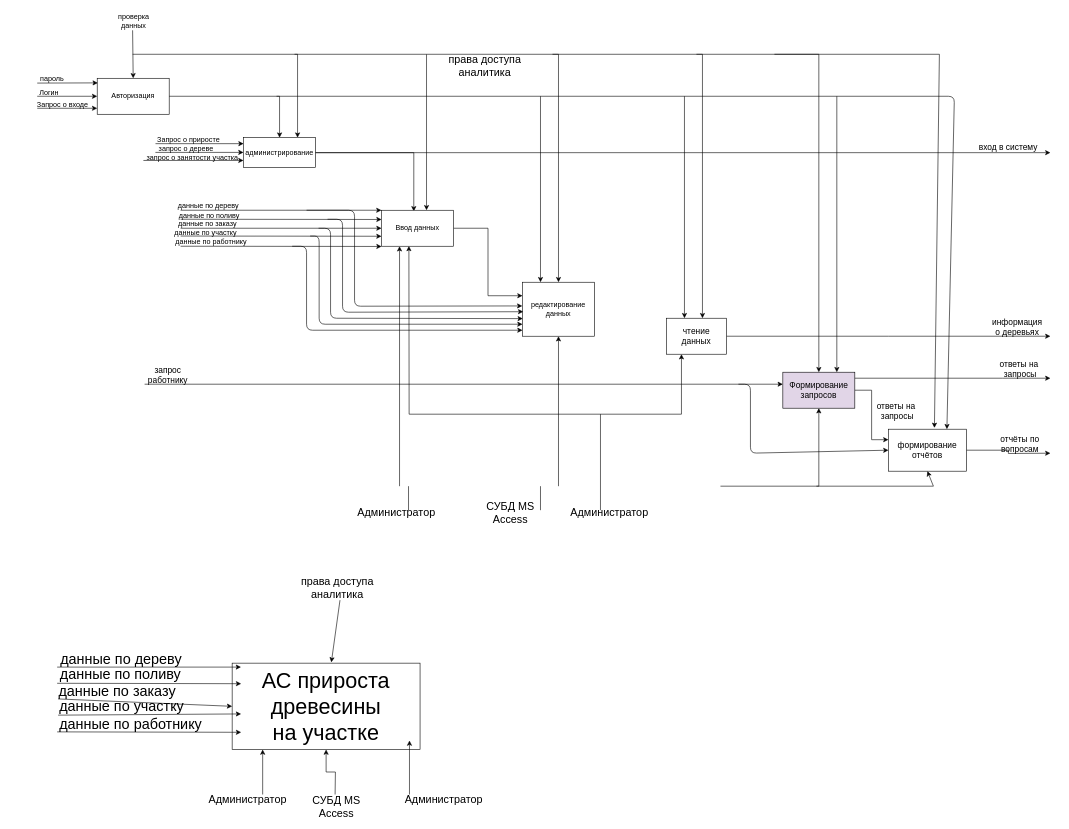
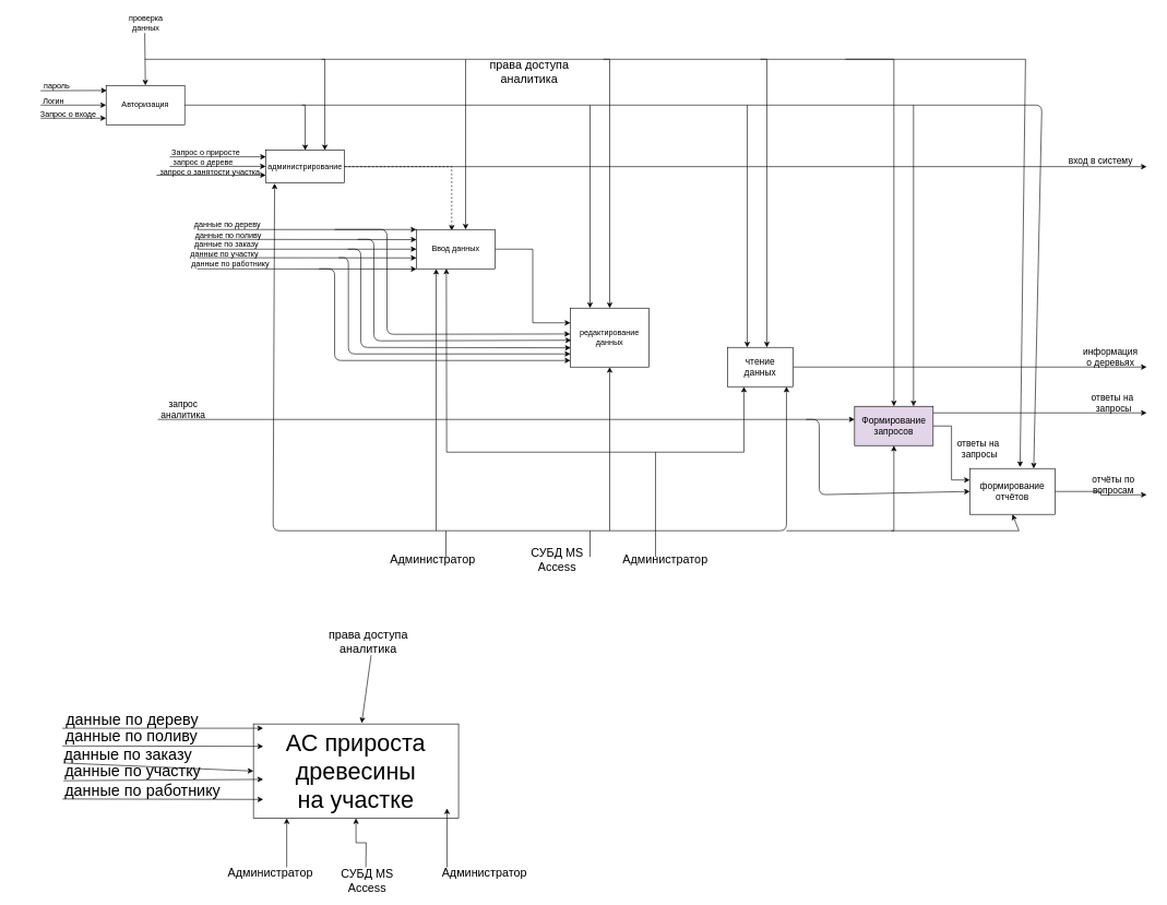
- <mxCell id="20" style="edgeStyle=orthogonalEdgeStyle;rounded=0;orthogonalLoop=1;jettySize=auto;html=1;entryX=0.448;entryY=0.03;entryDx=0;entryDy=0;entryPerimeter=0;" parent="1" source="13" target="69" edge="1"><mxGeometry relative="1" as="geometry"><mxPoint x="580" y="320" as="targetPoint" /></mxGeometry></mxCell>
+ <mxCell id="20" style="edgeStyle=orthogonalEdgeStyle;rounded=0;orthogonalLoop=1;jettySize=auto;html=1;entryX=0.448;entryY=0.03;entryDx=0;entryDy=0;entryPerimeter=0;dashed=1;" parent="1" source="13" target="69" edge="1"><mxGeometry relative="1" as="geometry"><mxPoint x="580" y="320" as="targetPoint" /></mxGeometry></mxCell>
- <mxCell id="36" value="запрос работнику" style="text;html=1;strokeColor=none;fillColor=none;align=center;verticalAlign=middle;whiteSpace=wrap;rounded=0;fontSize=14;" parent="1" vertex="1"><mxGeometry x="240" y="610" width="78" height="30" as="geometry" /></mxCell>
+ <mxCell id="36" value="запрос аналитика" style="text;html=1;strokeColor=none;fillColor=none;align=center;verticalAlign=middle;whiteSpace=wrap;rounded=0;fontSize=14;" parent="1" vertex="1"><mxGeometry x="240" y="610" width="78" height="30" as="geometry" /></mxCell>
+ <mxCell id="29" value="" style="endArrow=classic;startArrow=classic;html=1;rounded=1;fontSize=14;entryX=0.9;entryY=1;entryDx=0;entryDy=0;exitX=0.111;exitY=1.011;exitDx=0;exitDy=0;exitPerimeter=0;entryPerimeter=0;" parent="1" source="13" target="27" edge="1"><mxGeometry width="50" height="50" relative="1" as="geometry"><mxPoint x="415.6" y="520" as="sourcePoint" /><mxPoint x="870" y="700.42" as="targetPoint" /><Array as="points"><mxPoint x="416" y="810" /><mxPoint x="1200" y="810" /></Array></mxGeometry></mxCell>
